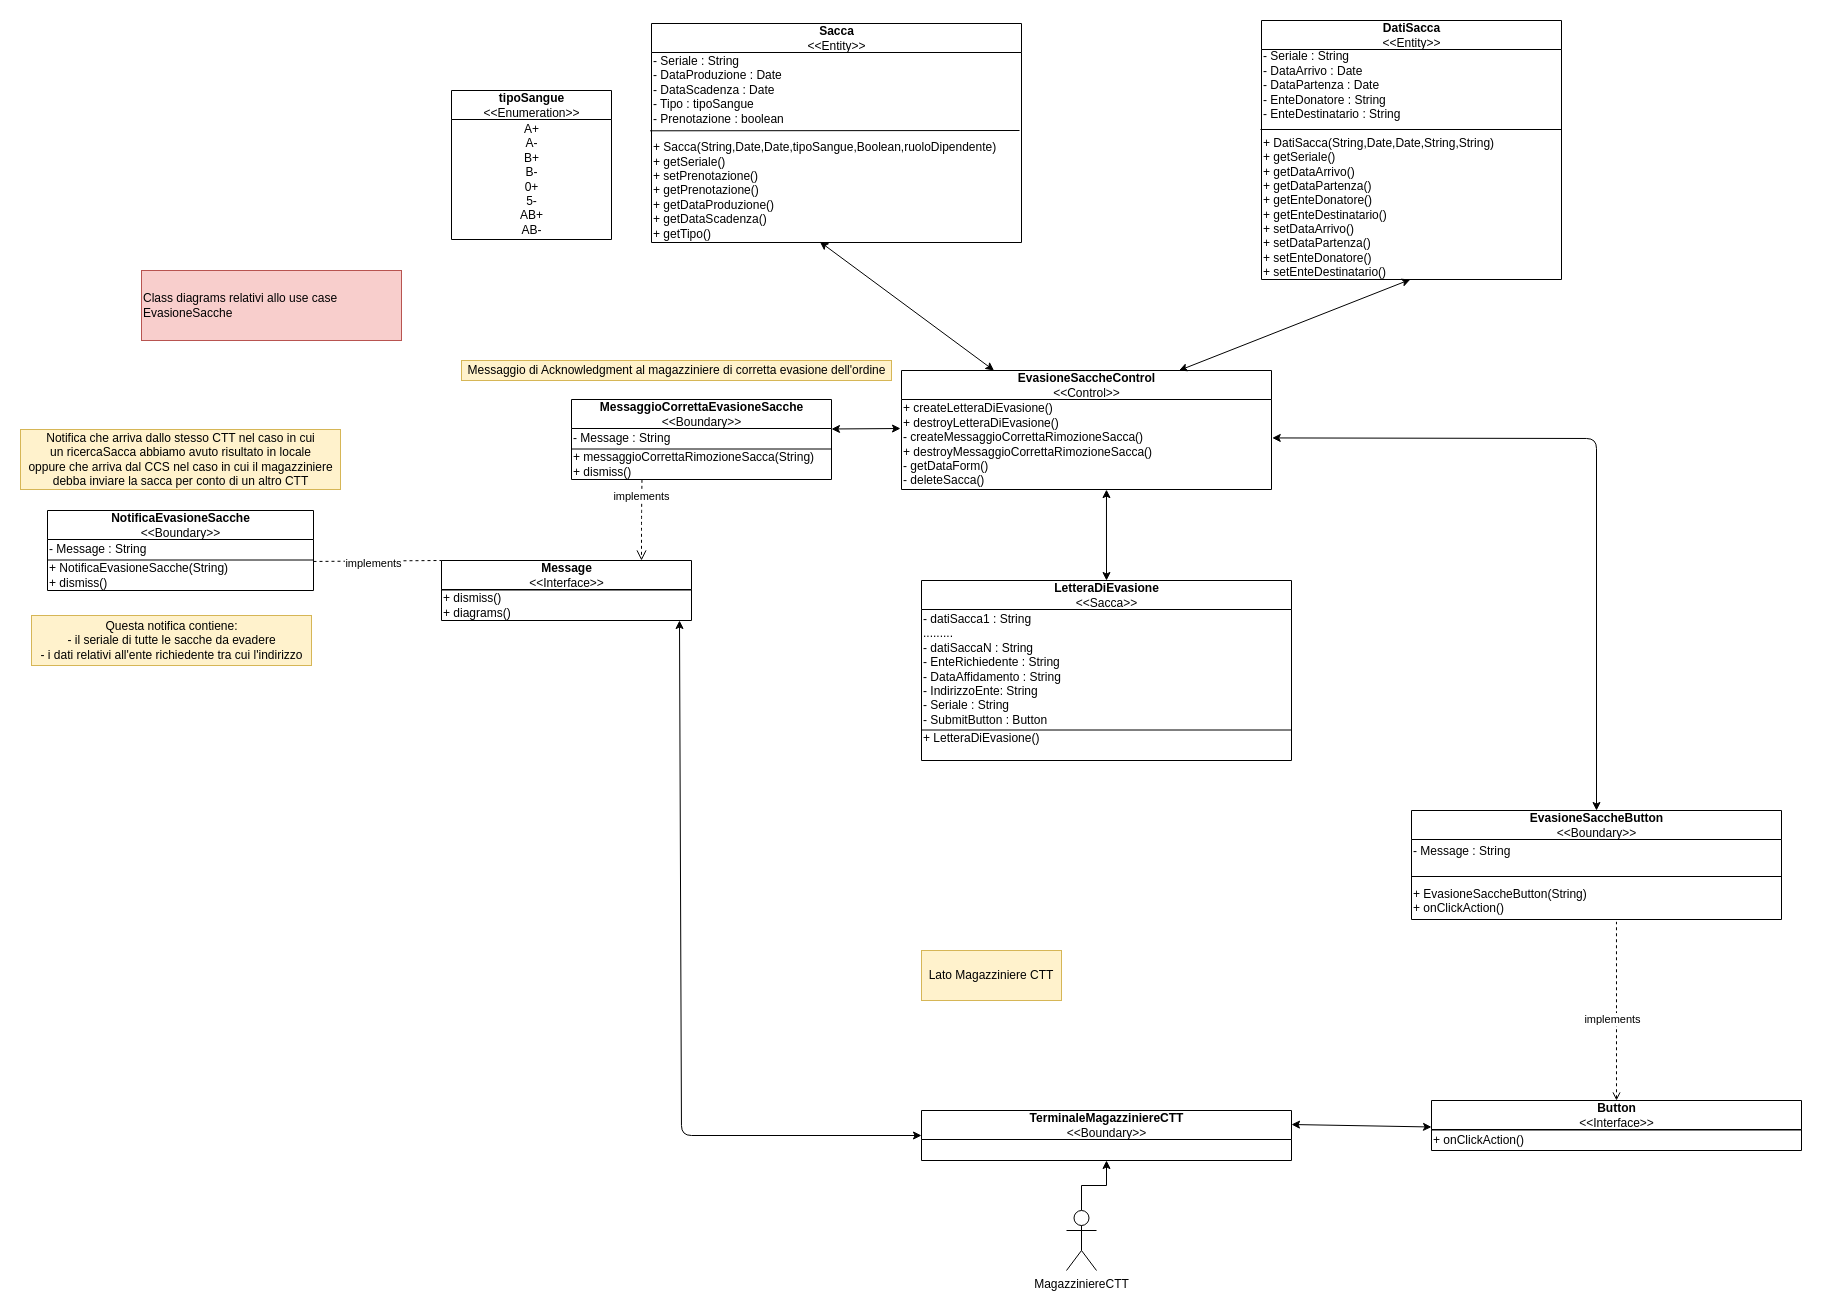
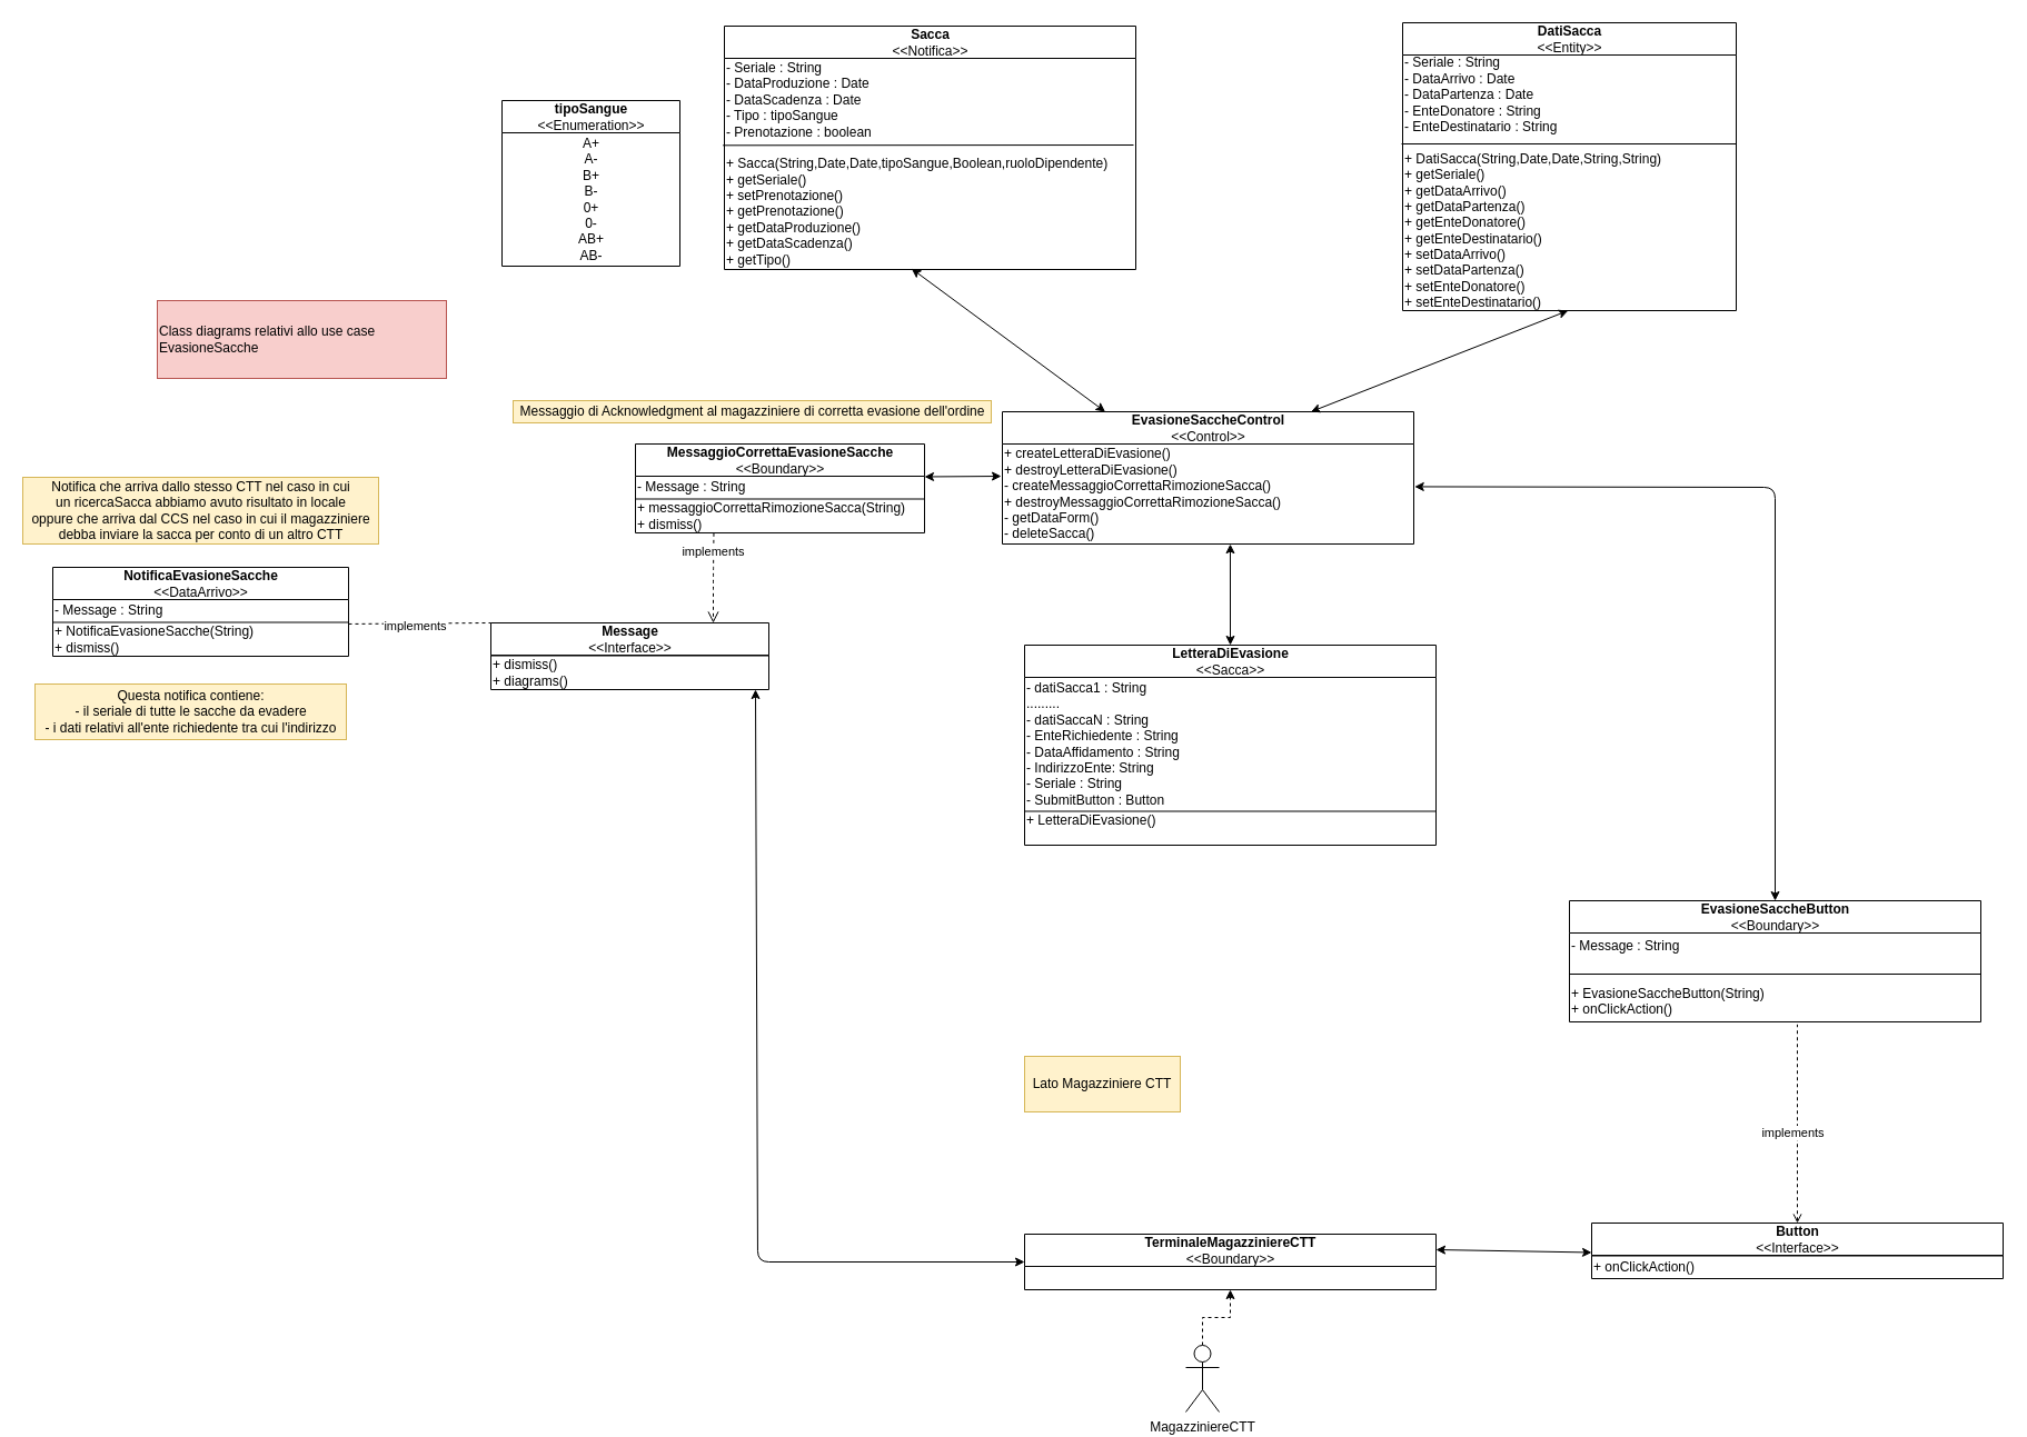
- <mxCell id="48" value="Sacca&lt;br&gt;&lt;span style=&quot;font-weight: 400&quot;&gt;&amp;lt;&amp;lt;Entity&amp;gt;&amp;gt;&lt;/span&gt;" style="swimlane;fontStyle=1;align=center;verticalAlign=middle;childLayout=stackLayout;horizontal=1;startSize=29;horizontalStack=0;resizeParent=1;resizeParentMax=0;resizeLast=0;collapsible=0;marginBottom=0;html=1;" parent="1" vertex="1"><mxGeometry x="651" y="23" width="370" height="219" as="geometry" /></mxCell>
+ <mxCell id="48" value="Sacca&lt;br&gt;&lt;span style=&quot;font-weight: 400&quot;&gt;&amp;lt;&amp;lt;Notifica&amp;gt;&amp;gt;&lt;/span&gt;" style="swimlane;fontStyle=1;align=center;verticalAlign=middle;childLayout=stackLayout;horizontal=1;startSize=29;horizontalStack=0;resizeParent=1;resizeParentMax=0;resizeLast=0;collapsible=0;marginBottom=0;html=1;" parent="1" vertex="1"><mxGeometry x="651" y="23" width="370" height="219" as="geometry" /></mxCell>
- <mxCell id="8" value="&lt;div&gt;A+&lt;/div&gt;&lt;div&gt;A-&lt;/div&gt;&lt;div&gt;B+&lt;/div&gt;&lt;div&gt;B-&lt;/div&gt;&lt;div&gt;0+&lt;/div&gt;&lt;div&gt;5-&lt;/div&gt;&lt;div&gt;AB+&lt;/div&gt;&lt;div&gt;AB-&lt;/div&gt;" style="text;html=1;align=center;verticalAlign=middle;resizable=0;points=[];autosize=1;" parent="7" vertex="1"><mxGeometry y="29" width="160" height="120" as="geometry" /></mxCell>
+ <mxCell id="8" value="&lt;div&gt;A+&lt;/div&gt;&lt;div&gt;A-&lt;/div&gt;&lt;div&gt;B+&lt;/div&gt;&lt;div&gt;B-&lt;/div&gt;&lt;div&gt;0+&lt;/div&gt;&lt;div&gt;0-&lt;/div&gt;&lt;div&gt;AB+&lt;/div&gt;&lt;div&gt;AB-&lt;/div&gt;" style="text;html=1;align=center;verticalAlign=middle;resizable=0;points=[];autosize=1;" parent="7" vertex="1"><mxGeometry y="29" width="160" height="120" as="geometry" /></mxCell>
- <mxCell id="2" value="NotificaEvasioneSacche&lt;br&gt;&lt;span style=&quot;font-weight: 400&quot;&gt;&amp;lt;&amp;lt;Boundary&amp;gt;&amp;gt;&lt;/span&gt;" style="swimlane;fontStyle=1;align=center;verticalAlign=middle;childLayout=stackLayout;horizontal=1;startSize=29;horizontalStack=0;resizeParent=1;resizeParentMax=0;resizeLast=0;collapsible=0;marginBottom=0;html=1;" parent="1" vertex="1"><mxGeometry x="47" y="510" width="266" height="80" as="geometry" /></mxCell>
+ <mxCell id="2" value="NotificaEvasioneSacche&lt;br&gt;&lt;span style=&quot;font-weight: 400&quot;&gt;&amp;lt;&amp;lt;DataArrivo&amp;gt;&amp;gt;&lt;/span&gt;" style="swimlane;fontStyle=1;align=center;verticalAlign=middle;childLayout=stackLayout;horizontal=1;startSize=29;horizontalStack=0;resizeParent=1;resizeParentMax=0;resizeLast=0;collapsible=0;marginBottom=0;html=1;" parent="1" vertex="1"><mxGeometry x="47" y="510" width="266" height="80" as="geometry" /></mxCell>
- <mxCell id="15" style="edgeStyle=orthogonalEdgeStyle;rounded=0;orthogonalLoop=1;jettySize=auto;html=1;entryX=0.5;entryY=1;entryDx=0;entryDy=0;" parent="1" source="22" target="14" edge="1"><mxGeometry relative="1" as="geometry"><mxPoint x="1446" y="1009" as="sourcePoint" /><mxPoint x="1446" y="1059" as="targetPoint" /></mxGeometry></mxCell>
+ <mxCell id="15" style="edgeStyle=orthogonalEdgeStyle;rounded=0;orthogonalLoop=1;jettySize=auto;html=1;entryX=0.5;entryY=1;entryDx=0;entryDy=0;dashed=1;" parent="1" source="22" target="14" edge="1"><mxGeometry relative="1" as="geometry"><mxPoint x="1446" y="1009" as="sourcePoint" /><mxPoint x="1446" y="1059" as="targetPoint" /></mxGeometry></mxCell>
